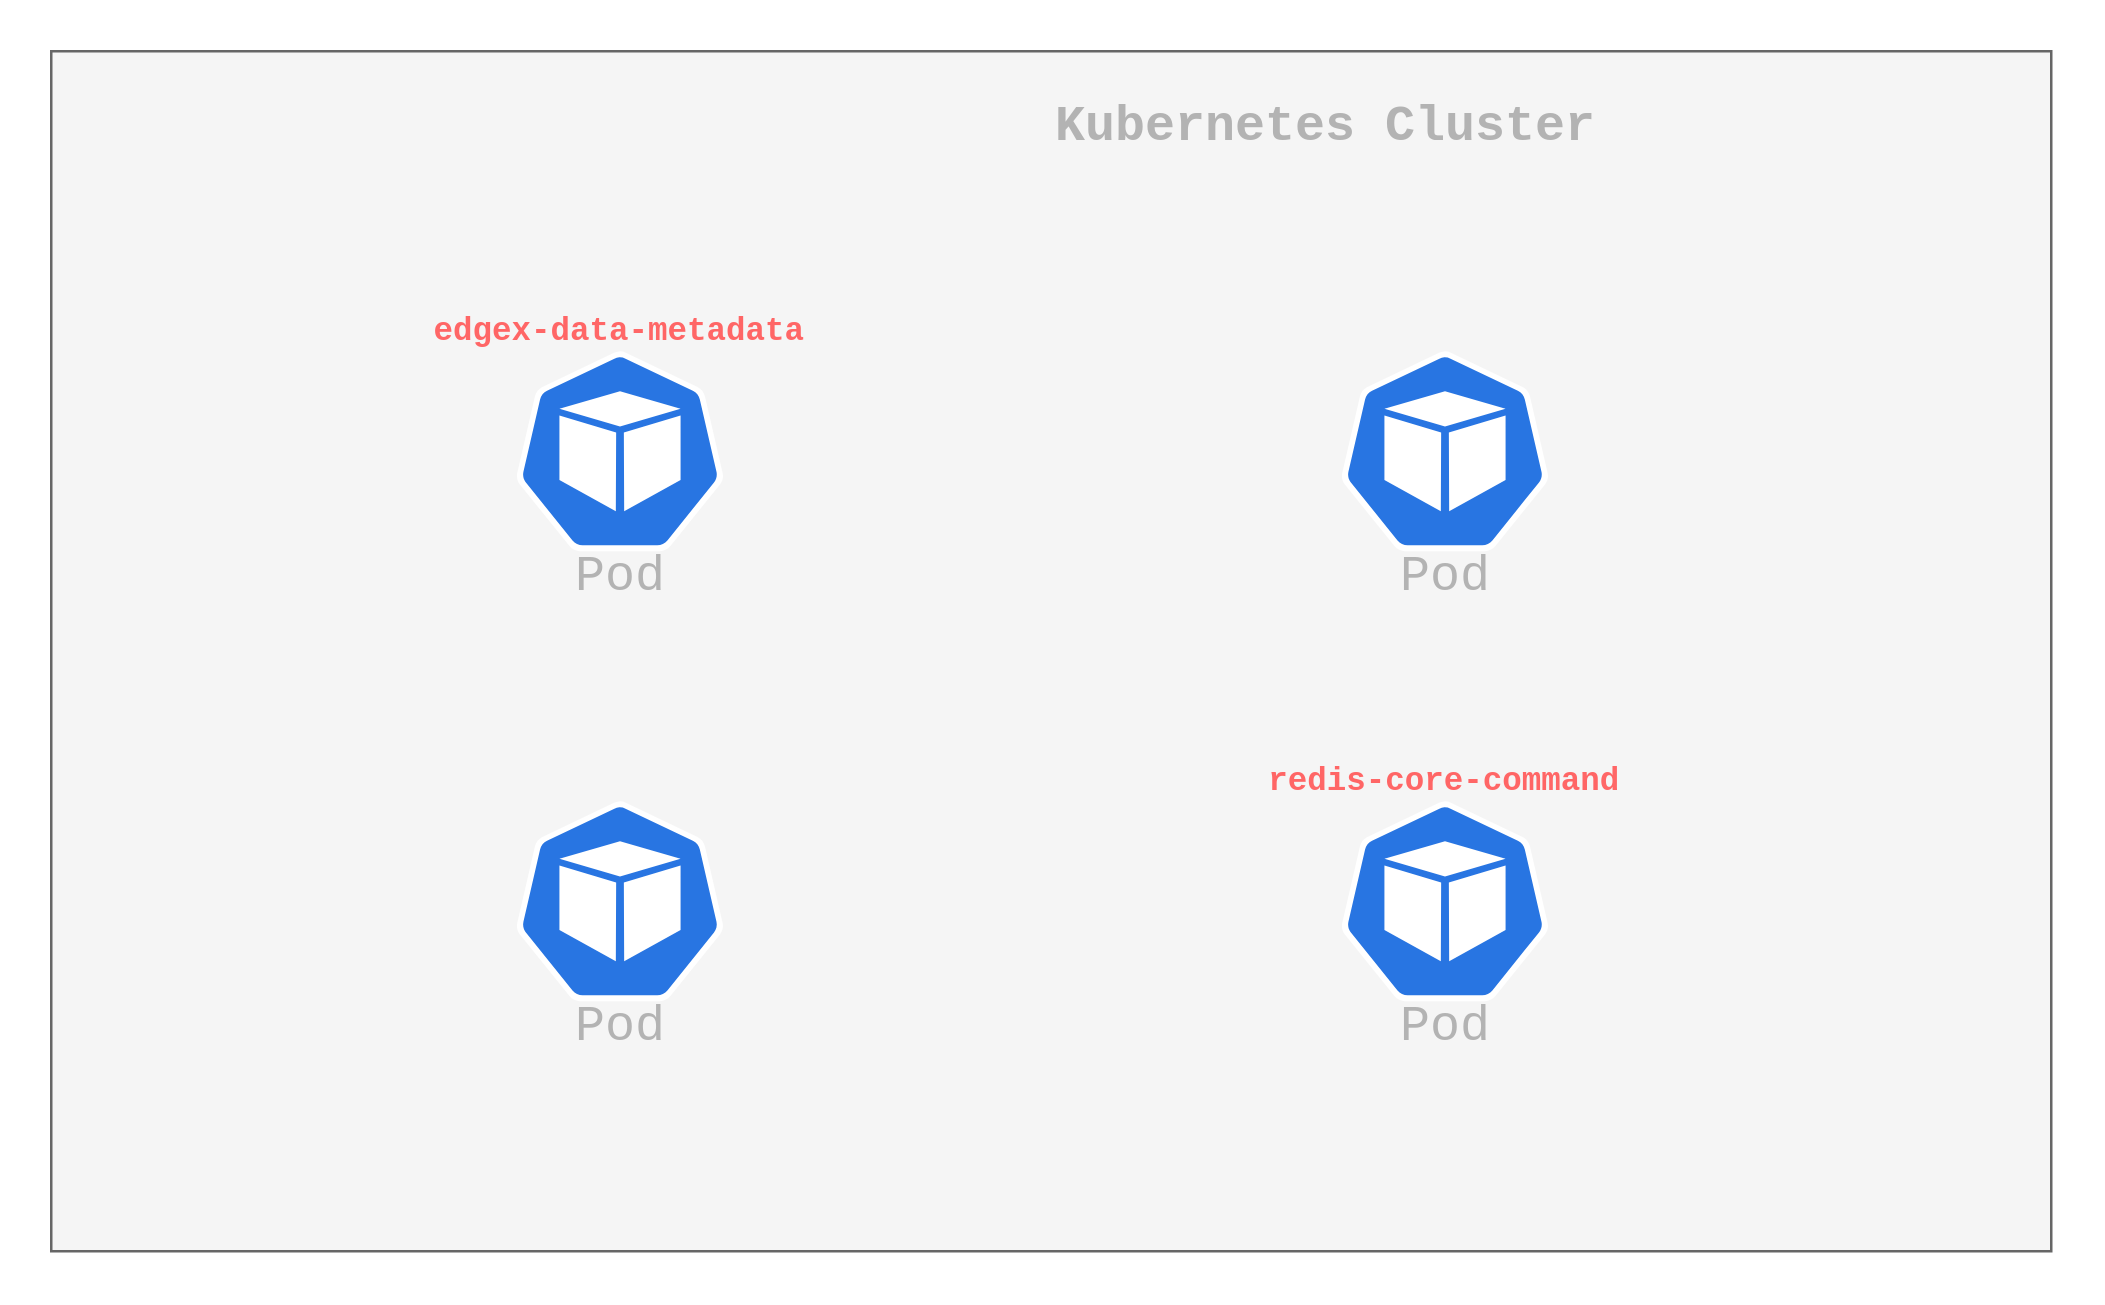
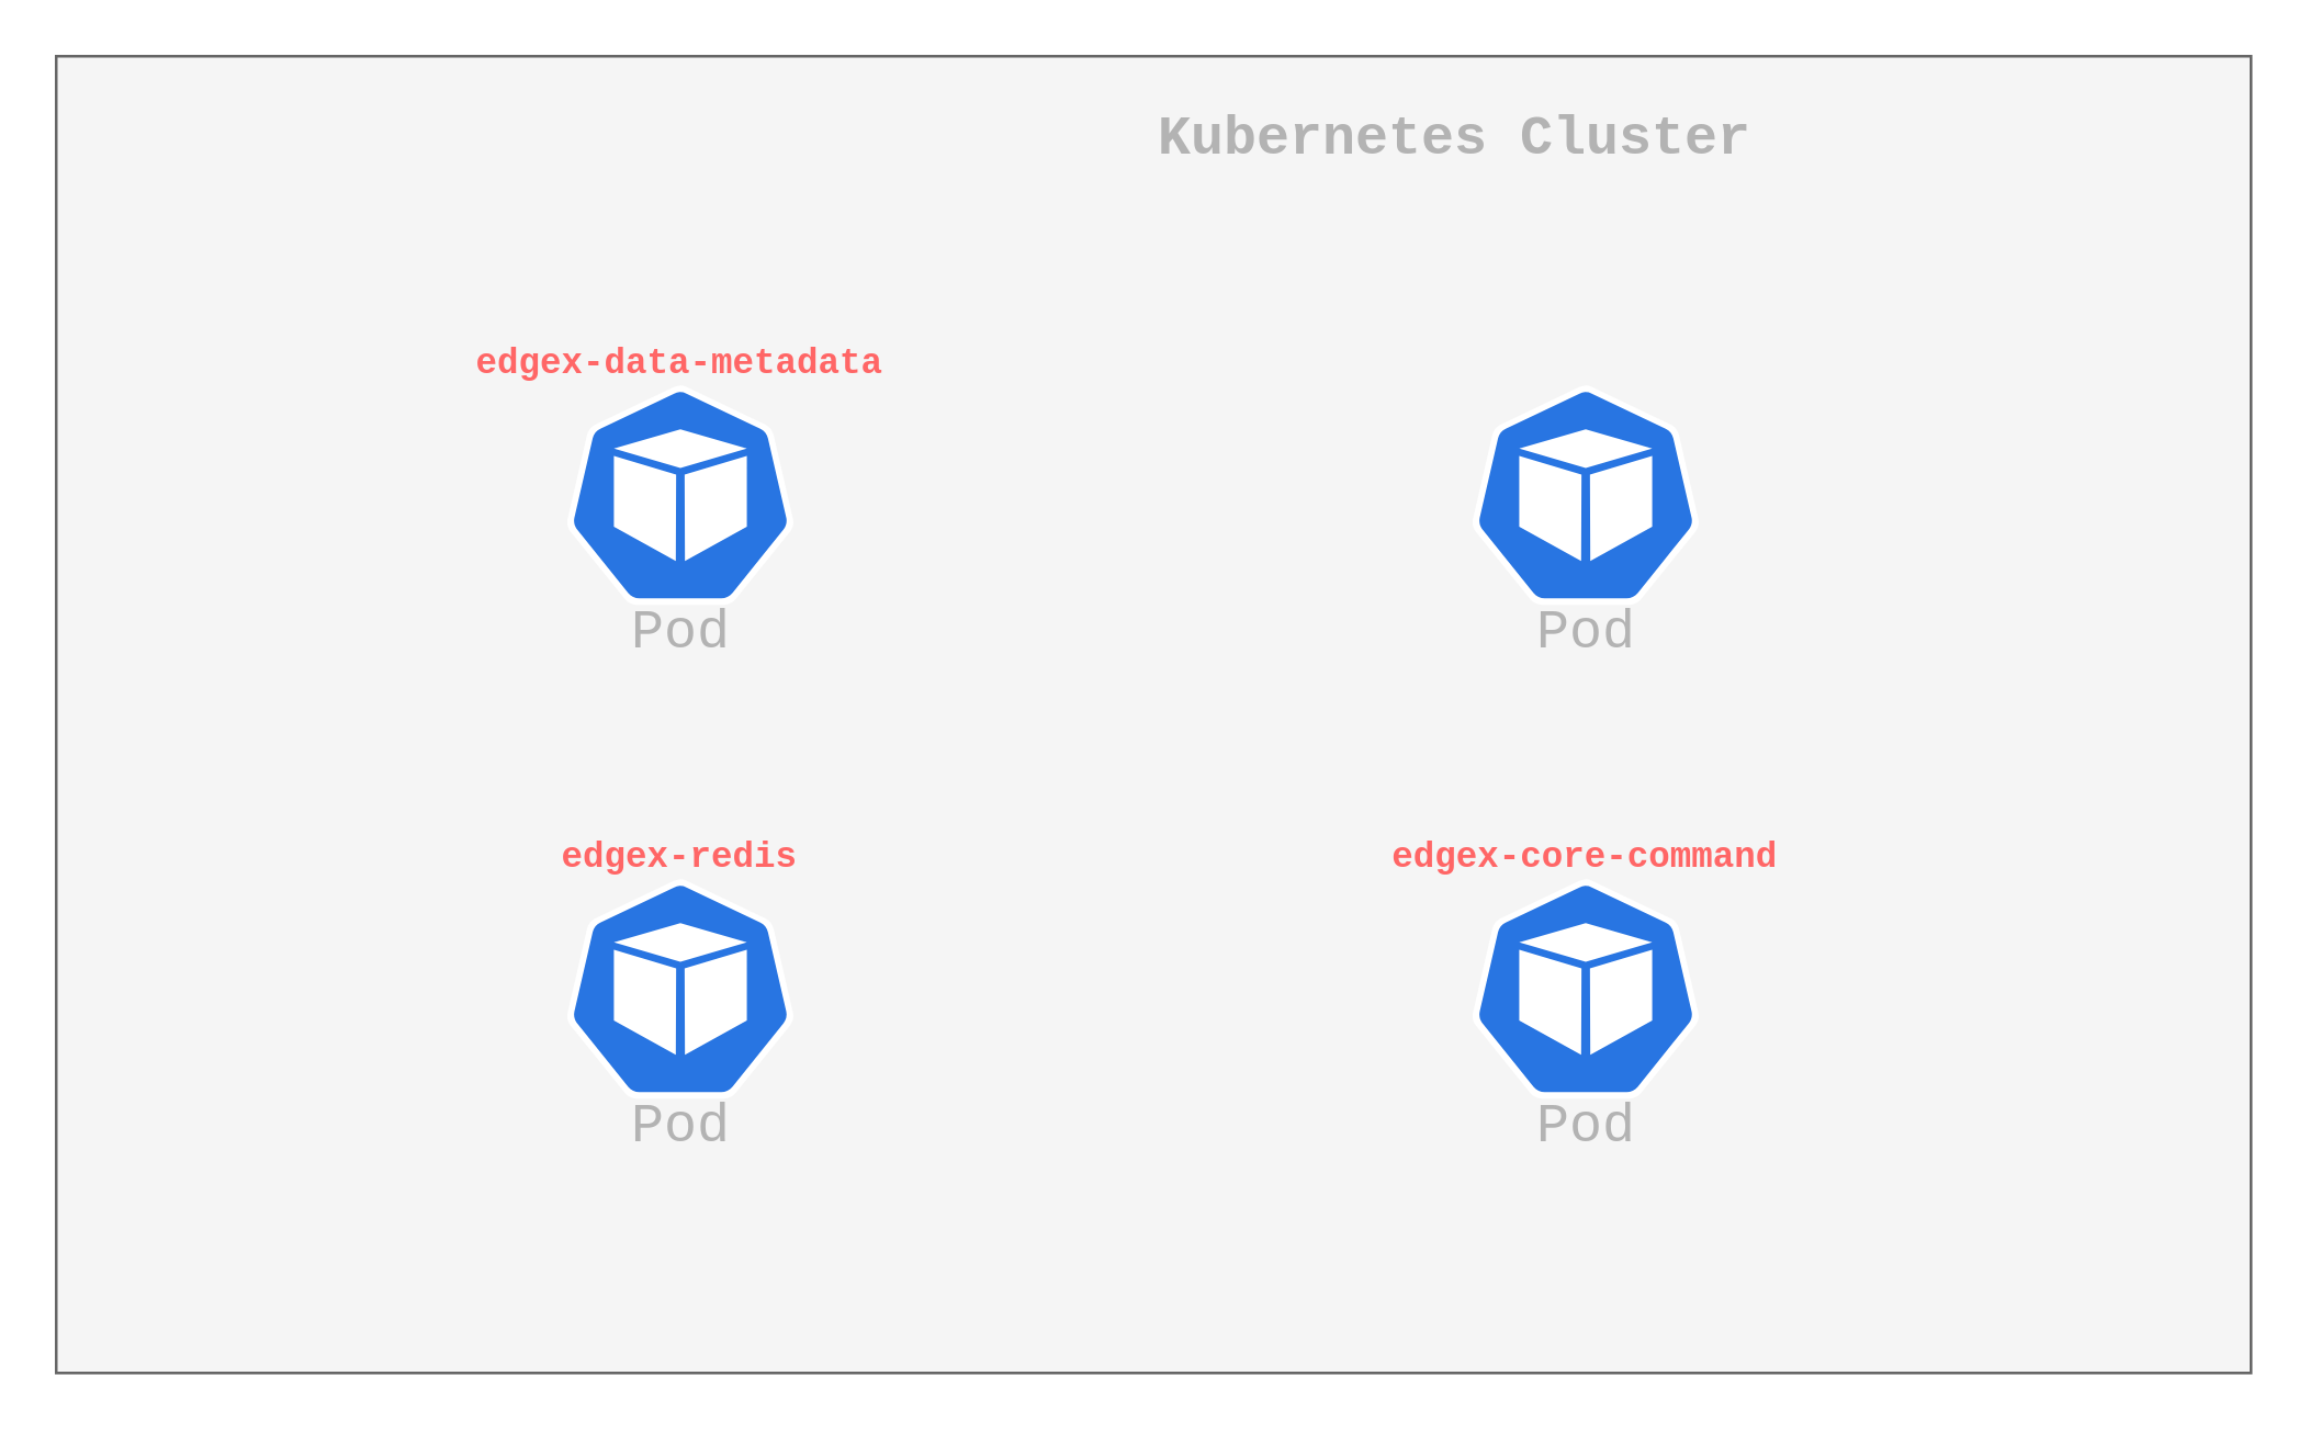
+ <mxCell id="8" value="&lt;font style=&quot;font-size: 13px&quot; color=&quot;#ff6666&quot;&gt;&lt;b&gt;edgex-redis&lt;/b&gt;&lt;/font&gt;" style="text;html=1;strokeColor=none;fillColor=none;align=center;verticalAlign=middle;whiteSpace=wrap;rounded=0;fontFamily=Courier New;fontSize=20;fontColor=#B3B3B3;" parent="4" vertex="1"><mxGeometry width="155" height="20" as="geometry" /></mxCell>
- <mxCell id="22" value="&lt;font style=&quot;font-size: 13px&quot; color=&quot;#ff6666&quot;&gt;&lt;b&gt;redis-core-command&lt;/b&gt;&lt;/font&gt;" style="text;html=1;strokeColor=none;fillColor=none;align=center;verticalAlign=middle;whiteSpace=wrap;rounded=0;fontFamily=Courier New;fontSize=20;fontColor=#B3B3B3;" parent="18" vertex="1"><mxGeometry width="155" height="20" as="geometry" /></mxCell>
+ <mxCell id="22" value="&lt;font style=&quot;font-size: 13px&quot; color=&quot;#ff6666&quot;&gt;&lt;b&gt;edgex-core-command&lt;/b&gt;&lt;/font&gt;" style="text;html=1;strokeColor=none;fillColor=none;align=center;verticalAlign=middle;whiteSpace=wrap;rounded=0;fontFamily=Courier New;fontSize=20;fontColor=#B3B3B3;" parent="18" vertex="1"><mxGeometry width="155" height="20" as="geometry" /></mxCell>
